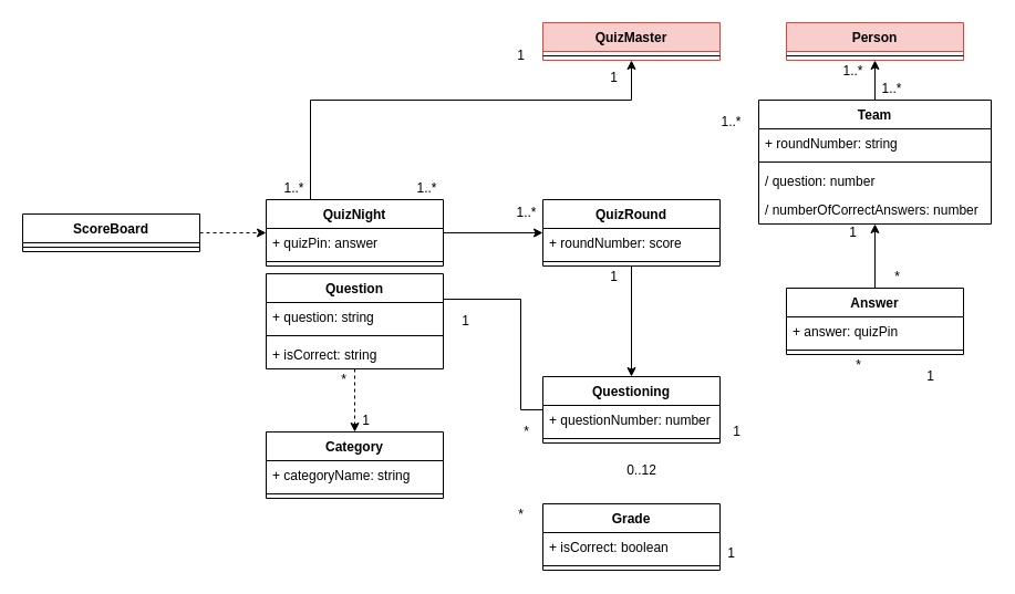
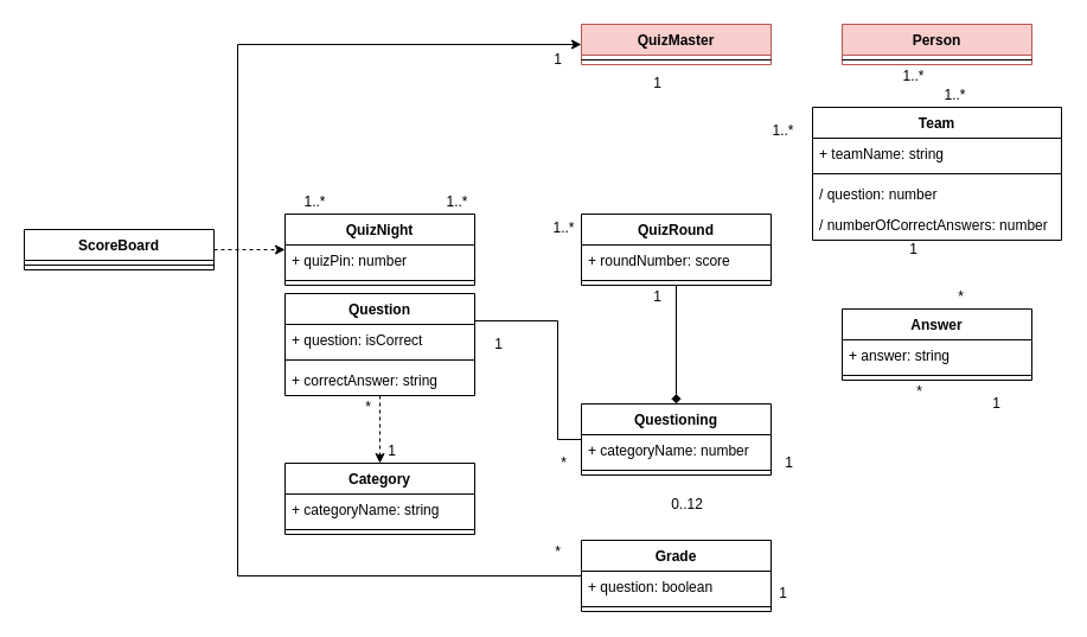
- <mxCell id="3" style="edgeStyle=orthogonalEdgeStyle;rounded=0;orthogonalLoop=1;jettySize=auto;html=1;entryX=0.5;entryY=1;entryDx=0;entryDy=0;" parent="1" source="28" target="24" edge="1"><mxGeometry relative="1" as="geometry" /></mxCell>
- <mxCell id="5" style="edgeStyle=orthogonalEdgeStyle;rounded=0;orthogonalLoop=1;jettySize=auto;html=1;entryX=0.5;entryY=1;entryDx=0;entryDy=0;" parent="1" source="6" target="26" edge="1"><mxGeometry relative="1" as="geometry"><Array as="points"><mxPoint x="280" y="90" /><mxPoint x="570" y="90" /></Array></mxGeometry></mxCell>
- <mxCell id="29" value="+ roundNumber: string" style="text;strokeColor=none;fillColor=none;align=left;verticalAlign=top;spacingLeft=4;spacingRight=4;overflow=hidden;rotatable=0;points=[[0,0.5],[1,0.5]];portConstraint=eastwest;" parent="28" vertex="1"><mxGeometry y="26" width="210" height="26" as="geometry" /></mxCell>
+ <mxCell id="29" value="+ teamName: string" style="text;strokeColor=none;fillColor=none;align=left;verticalAlign=top;spacingLeft=4;spacingRight=4;overflow=hidden;rotatable=0;points=[[0,0.5],[1,0.5]];portConstraint=eastwest;" parent="28" vertex="1"><mxGeometry y="26" width="210" height="26" as="geometry" /></mxCell>
- <mxCell id="4" style="edgeStyle=orthogonalEdgeStyle;rounded=0;orthogonalLoop=1;jettySize=auto;html=1;" parent="1" source="6" target="10" edge="1"><mxGeometry relative="1" as="geometry" /></mxCell>
- <mxCell id="7" value="+ quizPin: answer" style="text;strokeColor=none;fillColor=none;align=left;verticalAlign=top;spacingLeft=4;spacingRight=4;overflow=hidden;rotatable=0;points=[[0,0.5],[1,0.5]];portConstraint=eastwest;" parent="6" vertex="1"><mxGeometry y="26" width="160" height="26" as="geometry" /></mxCell>
+ <mxCell id="7" value="+ quizPin: number" style="text;strokeColor=none;fillColor=none;align=left;verticalAlign=top;spacingLeft=4;spacingRight=4;overflow=hidden;rotatable=0;points=[[0,0.5],[1,0.5]];portConstraint=eastwest;" parent="6" vertex="1"><mxGeometry y="26" width="160" height="26" as="geometry" /></mxCell>
- <mxCell id="2" style="edgeStyle=orthogonalEdgeStyle;rounded=0;orthogonalLoop=1;jettySize=auto;html=1;" parent="1" source="13" target="28" edge="1"><mxGeometry relative="1" as="geometry" /></mxCell>
+ <mxCell id="20" style="edgeStyle=orthogonalEdgeStyle;rounded=0;orthogonalLoop=1;jettySize=auto;html=1;" parent="1" source="21" target="26" edge="1"><mxGeometry relative="1" as="geometry"><Array as="points"><mxPoint x="200" y="485" /><mxPoint x="200" y="37" /></Array></mxGeometry></mxCell>
- <mxCell id="47" value="+ question: string" style="text;strokeColor=none;fillColor=none;align=left;verticalAlign=top;spacingLeft=4;spacingRight=4;overflow=hidden;rotatable=0;points=[[0,0.5],[1,0.5]];portConstraint=eastwest;" parent="46" vertex="1"><mxGeometry y="26" width="160" height="26" as="geometry" /></mxCell>
+ <mxCell id="47" value="+ question: isCorrect" style="text;strokeColor=none;fillColor=none;align=left;verticalAlign=top;spacingLeft=4;spacingRight=4;overflow=hidden;rotatable=0;points=[[0,0.5],[1,0.5]];portConstraint=eastwest;" parent="46" vertex="1"><mxGeometry y="26" width="160" height="26" as="geometry" /></mxCell>
- <mxCell id="14" value="+ answer: quizPin" style="text;strokeColor=none;fillColor=none;align=left;verticalAlign=top;spacingLeft=4;spacingRight=4;overflow=hidden;rotatable=0;points=[[0,0.5],[1,0.5]];portConstraint=eastwest;" parent="13" vertex="1"><mxGeometry y="26" width="160" height="26" as="geometry" /></mxCell>
+ <mxCell id="14" value="+ answer: string" style="text;strokeColor=none;fillColor=none;align=left;verticalAlign=top;spacingLeft=4;spacingRight=4;overflow=hidden;rotatable=0;points=[[0,0.5],[1,0.5]];portConstraint=eastwest;" parent="13" vertex="1"><mxGeometry y="26" width="160" height="26" as="geometry" /></mxCell>
- <mxCell id="49" value="+ isCorrect: string" style="text;strokeColor=none;fillColor=none;align=left;verticalAlign=top;spacingLeft=4;spacingRight=4;overflow=hidden;rotatable=0;points=[[0,0.5],[1,0.5]];portConstraint=eastwest;" parent="46" vertex="1"><mxGeometry y="60" width="160" height="26" as="geometry" /></mxCell>
+ <mxCell id="49" value="+ correctAnswer: string" style="text;strokeColor=none;fillColor=none;align=left;verticalAlign=top;spacingLeft=4;spacingRight=4;overflow=hidden;rotatable=0;points=[[0,0.5],[1,0.5]];portConstraint=eastwest;" parent="46" vertex="1"><mxGeometry y="60" width="160" height="26" as="geometry" /></mxCell>
- <mxCell id="9" style="edgeStyle=orthogonalEdgeStyle;rounded=0;orthogonalLoop=1;jettySize=auto;html=1;entryX=0.5;entryY=0;entryDx=0;entryDy=0;" parent="1" source="10" target="17" edge="1"><mxGeometry relative="1" as="geometry" /></mxCell>
+ <mxCell id="9" style="edgeStyle=orthogonalEdgeStyle;rounded=0;orthogonalLoop=1;jettySize=auto;html=1;entryX=0.5;entryY=0;entryDx=0;entryDy=0;endArrow=diamond;" parent="1" source="10" target="17" edge="1"><mxGeometry relative="1" as="geometry" /></mxCell>
- <mxCell id="18" value="+ questionNumber: number" style="text;strokeColor=none;fillColor=none;align=left;verticalAlign=top;spacingLeft=4;spacingRight=4;overflow=hidden;rotatable=0;points=[[0,0.5],[1,0.5]];portConstraint=eastwest;" parent="17" vertex="1"><mxGeometry y="26" width="160" height="26" as="geometry" /></mxCell>
+ <mxCell id="18" value="+ categoryName: number" style="text;strokeColor=none;fillColor=none;align=left;verticalAlign=top;spacingLeft=4;spacingRight=4;overflow=hidden;rotatable=0;points=[[0,0.5],[1,0.5]];portConstraint=eastwest;" parent="17" vertex="1"><mxGeometry y="26" width="160" height="26" as="geometry" /></mxCell>
- <mxCell id="22" value="+ isCorrect: boolean" style="text;strokeColor=none;fillColor=none;align=left;verticalAlign=top;spacingLeft=4;spacingRight=4;overflow=hidden;rotatable=0;points=[[0,0.5],[1,0.5]];portConstraint=eastwest;" parent="21" vertex="1"><mxGeometry y="26" width="160" height="26" as="geometry" /></mxCell>
+ <mxCell id="22" value="+ question: boolean" style="text;strokeColor=none;fillColor=none;align=left;verticalAlign=top;spacingLeft=4;spacingRight=4;overflow=hidden;rotatable=0;points=[[0,0.5],[1,0.5]];portConstraint=eastwest;" parent="21" vertex="1"><mxGeometry y="26" width="160" height="26" as="geometry" /></mxCell>
